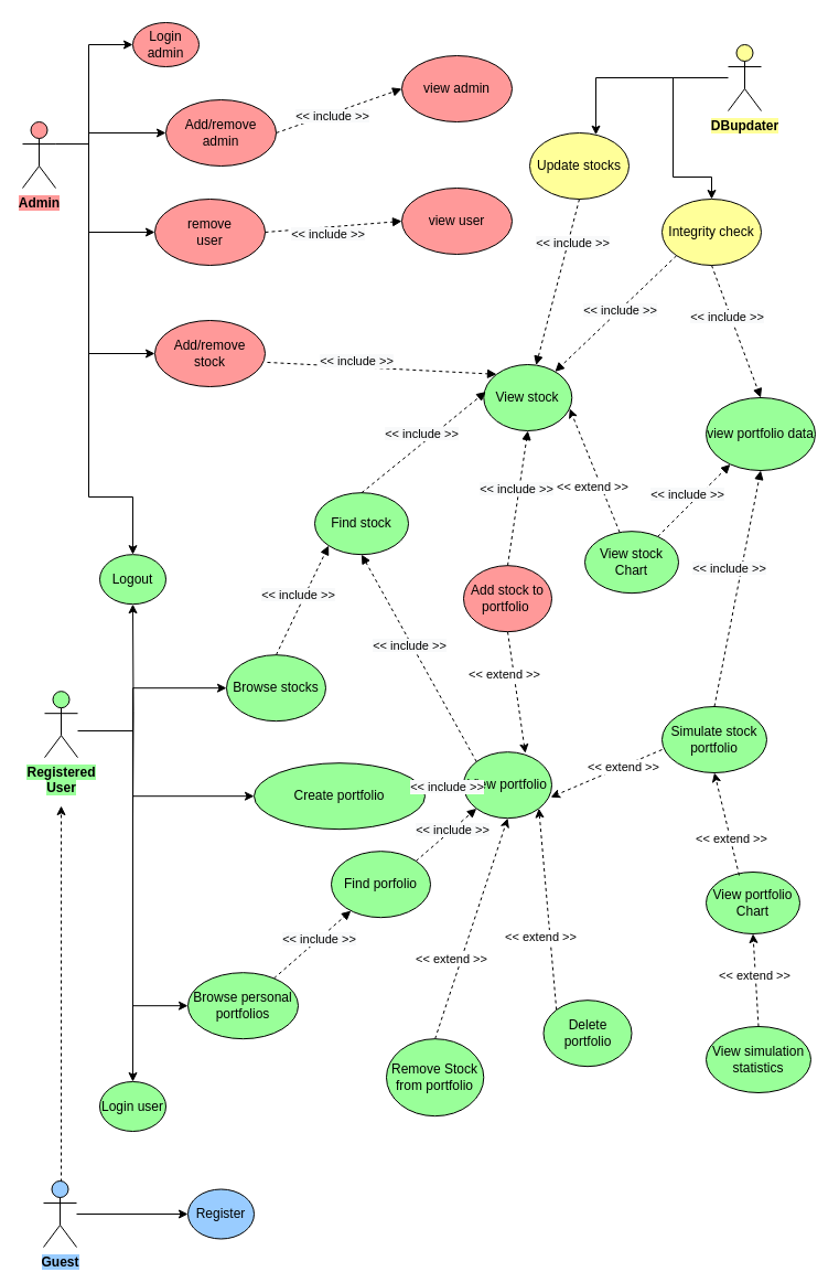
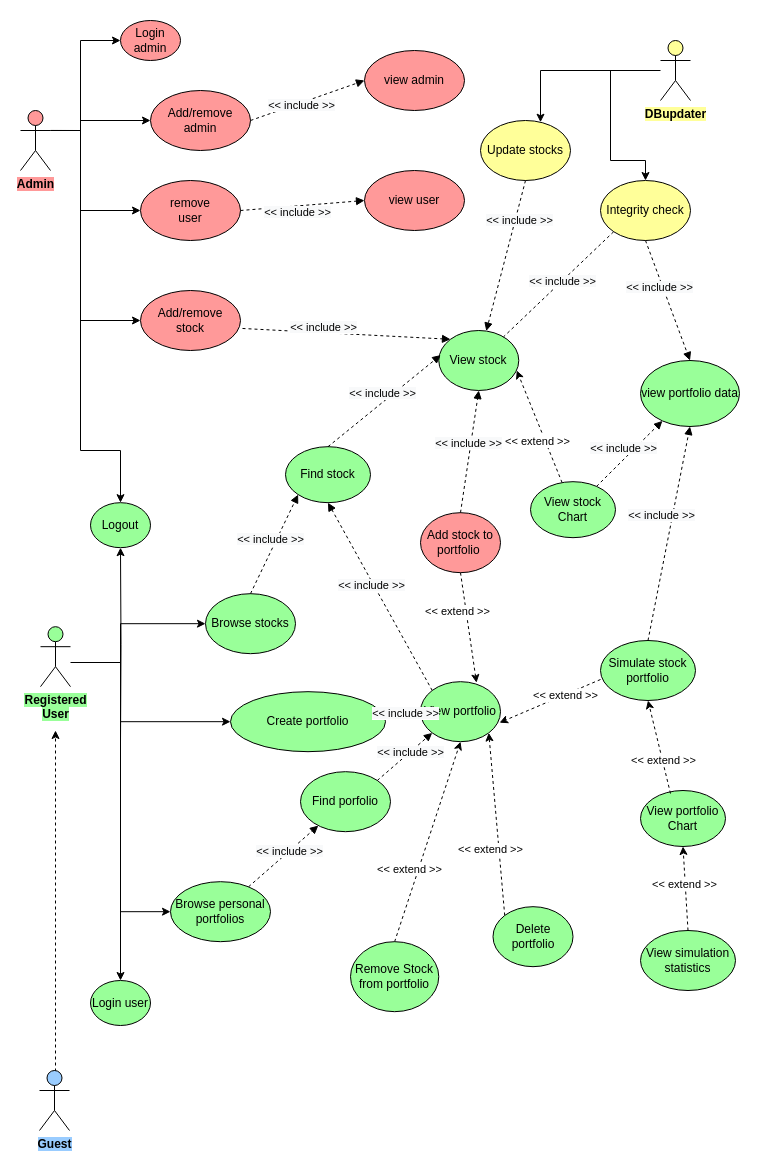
- <mxCell id="73" value="" style="html=1;verticalAlign=bottom;endArrow=block;exitX=0;exitY=1;exitDx=0;exitDy=0;dashed=1;" edge="1" parent="1" source="69" target="12"><mxGeometry x="-0.159" y="4" width="80" relative="1" as="geometry"><mxPoint x="627.5" y="210" as="sourcePoint" /><mxPoint x="699.5" y="370" as="targetPoint" /><mxPoint as="offset" /></mxGeometry></mxCell>
+ <mxCell id="73" value="" style="html=1;verticalAlign=bottom;endArrow=none;exitX=0;exitY=1;exitDx=0;exitDy=0;dashed=1;" edge="1" parent="1" source="69" target="12"><mxGeometry x="-0.159" y="4" width="80" relative="1" as="geometry"><mxPoint x="627.5" y="210" as="sourcePoint" /><mxPoint x="699.5" y="370" as="targetPoint" /><mxPoint as="offset" /></mxGeometry></mxCell>
- <mxCell id="19" style="edgeStyle=orthogonalEdgeStyle;rounded=0;orthogonalLoop=1;jettySize=auto;html=1;entryX=0;entryY=0.5;entryDx=0;entryDy=0;fillColor=#99CCFF;" parent="1" source="21" target="22" edge="1"><mxGeometry relative="1" as="geometry"><mxPoint x="190" y="915" as="targetPoint" /><Array as="points"><mxPoint x="170" y="1100" /><mxPoint x="170" y="1100" /></Array></mxGeometry></mxCell>
- <mxCell id="22" value="Register" style="ellipse;whiteSpace=wrap;html=1;fillColor=#99CCFF;" parent="1" vertex="1"><mxGeometry x="170" y="1077.5" width="60" height="45" as="geometry" /></mxCell>
